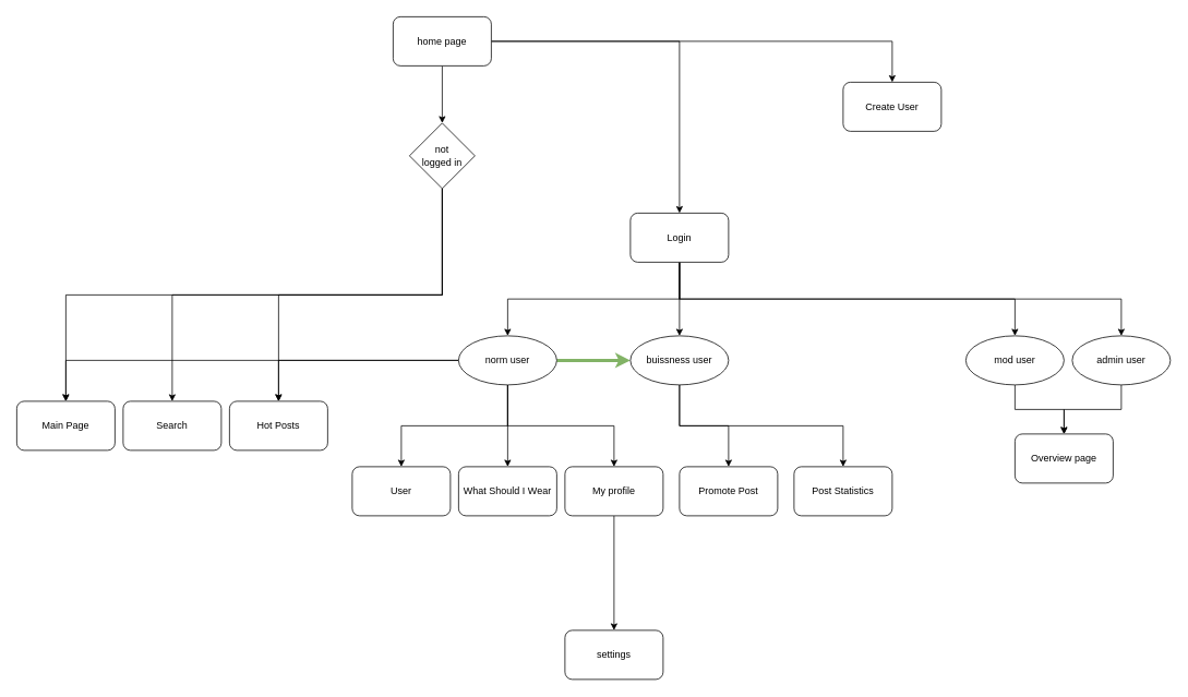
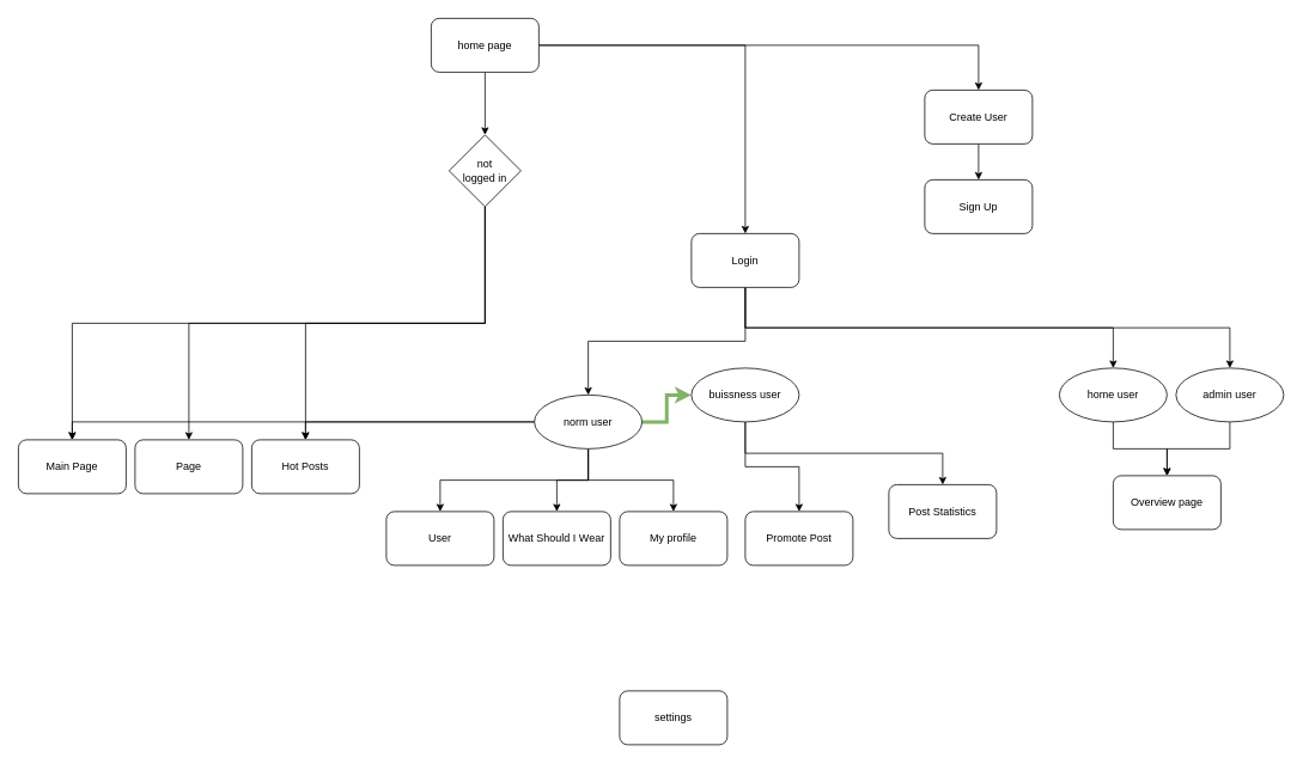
+ <mxCell id="18" style="edgeStyle=orthogonalEdgeStyle;rounded=0;orthogonalLoop=1;jettySize=auto;html=1;exitX=0.5;exitY=1;exitDx=0;exitDy=0;entryX=0.5;entryY=0;entryDx=0;entryDy=0;" parent="1" source="19" target="20" edge="1"><mxGeometry relative="1" as="geometry" /></mxCell>
+ <mxCell id="20" value="Sign Up" style="rounded=1;whiteSpace=wrap;html=1;" parent="1" vertex="1"><mxGeometry x="1030" y="200" width="120" height="60" as="geometry" /></mxCell>
- <mxCell id="4" style="edgeStyle=orthogonalEdgeStyle;rounded=0;orthogonalLoop=1;jettySize=auto;html=1;exitX=0.5;exitY=1;exitDx=0;exitDy=0;" parent="1" source="6" target="38" edge="1"><mxGeometry relative="1" as="geometry" /></mxCell>
- <mxCell id="13" value="norm user" style="ellipse;whiteSpace=wrap;html=1;aspect=fixed;fontFamily=Helvetica;fontSize=12;fontColor=#000000;align=center;strokeColor=#000000;fillColor=#ffffff;" parent="1" vertex="1"><mxGeometry x="560" y="410" width="120" height="60" as="geometry" /></mxCell>
+ <mxCell id="13" value="norm user" style="ellipse;whiteSpace=wrap;html=1;aspect=fixed;fontFamily=Helvetica;fontSize=12;fontColor=#000000;align=center;strokeColor=#000000;fillColor=#ffffff;" parent="1" vertex="1"><mxGeometry x="595" y="440" width="120" height="60" as="geometry" /></mxCell>
- <mxCell id="17" value="mod user" style="ellipse;whiteSpace=wrap;html=1;aspect=fixed;fontFamily=Helvetica;fontSize=12;fontColor=#000000;align=center;strokeColor=#000000;fillColor=#ffffff;" parent="1" vertex="1"><mxGeometry x="1180" y="410" width="120" height="60" as="geometry" /></mxCell>
+ <mxCell id="17" value="home user" style="ellipse;whiteSpace=wrap;html=1;aspect=fixed;fontFamily=Helvetica;fontSize=12;fontColor=#000000;align=center;strokeColor=#000000;fillColor=#ffffff;" parent="1" vertex="1"><mxGeometry x="1180" y="410" width="120" height="60" as="geometry" /></mxCell>
- <mxCell id="26" value="Search" style="rounded=1;whiteSpace=wrap;html=1;" parent="1" vertex="1"><mxGeometry x="150" y="490" width="120" height="60" as="geometry" /></mxCell>
+ <mxCell id="26" value="Page" style="rounded=1;whiteSpace=wrap;html=1;" parent="1" vertex="1"><mxGeometry x="150" y="490" width="120" height="60" as="geometry" /></mxCell>
- <mxCell id="40" value="Post Statistics" style="rounded=1;whiteSpace=wrap;html=1;" parent="1" vertex="1"><mxGeometry x="970" y="570" width="120" height="60" as="geometry" /></mxCell>
+ <mxCell id="40" value="Post Statistics" style="rounded=1;whiteSpace=wrap;html=1;" parent="1" vertex="1"><mxGeometry x="990" y="540" width="120" height="60" as="geometry" /></mxCell>
- <mxCell id="34" style="edgeStyle=orthogonalEdgeStyle;rounded=0;orthogonalLoop=1;jettySize=auto;html=1;exitX=0.5;exitY=1;exitDx=0;exitDy=0;entryX=0.5;entryY=0;entryDx=0;entryDy=0;" edge="1" parent="1" source="35" target="41"><mxGeometry relative="1" as="geometry" /></mxCell>
